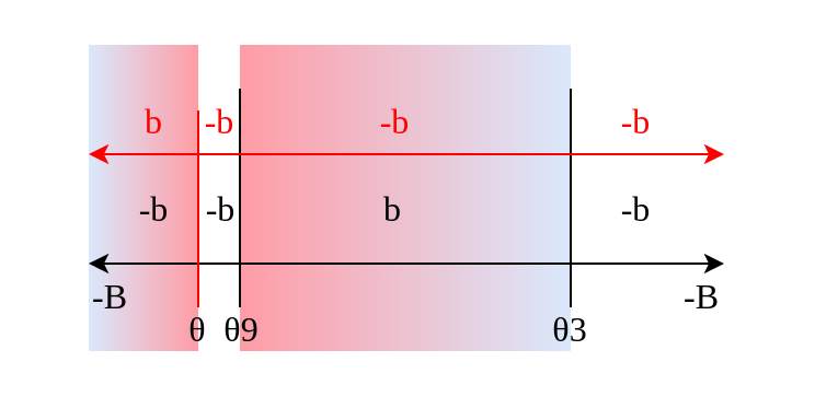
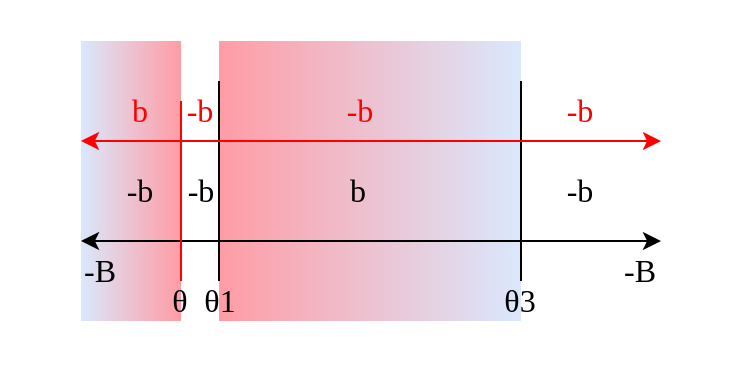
- <mxCell id="7" value="&lt;font style=&quot;font-size: 16px;&quot; face=&quot;Times New Roman&quot;&gt;θ9&lt;/font&gt;" style="text;html=1;align=center;verticalAlign=middle;whiteSpace=wrap;rounded=0;" vertex="1" parent="1"><mxGeometry x="70" y="130" width="80" height="40" as="geometry" /></mxCell>
+ <mxCell id="7" value="&lt;font style=&quot;font-size: 16px;&quot; face=&quot;Times New Roman&quot;&gt;θ1&lt;/font&gt;" style="text;html=1;align=center;verticalAlign=middle;whiteSpace=wrap;rounded=0;" vertex="1" parent="1"><mxGeometry x="70" y="130" width="80" height="40" as="geometry" /></mxCell>
